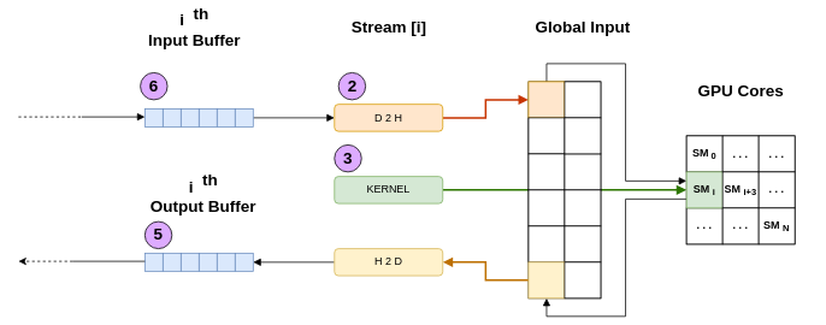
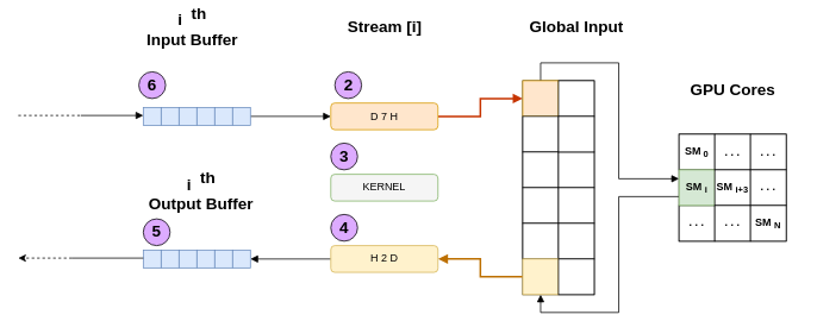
- <mxCell id="13" value="D 2 H" style="rounded=1;whiteSpace=wrap;html=1;fillColor=#ffe6cc;strokeColor=#d79b00;" vertex="1" parent="1"><mxGeometry x="370" y="115" width="120" height="30" as="geometry" /></mxCell>
+ <mxCell id="13" value="D 7 H" style="rounded=1;whiteSpace=wrap;html=1;fillColor=#ffe6cc;strokeColor=#d79b00;" vertex="1" parent="1"><mxGeometry x="370" y="115" width="120" height="30" as="geometry" /></mxCell>
- <mxCell id="29" value="KERNEL" style="rounded=1;whiteSpace=wrap;html=1;fillColor=#d5e8d4;strokeColor=#82b366;" vertex="1" parent="1"><mxGeometry x="370" y="195" width="120" height="30" as="geometry" /></mxCell>
+ <mxCell id="29" value="KERNEL" style="rounded=1;whiteSpace=wrap;html=1;fillColor=#f5f5f5;strokeColor=#82b366;" vertex="1" parent="1"><mxGeometry x="370" y="195" width="120" height="30" as="geometry" /></mxCell>
- <mxCell id="2" style="edgeStyle=orthogonalEdgeStyle;rounded=0;orthogonalLoop=1;jettySize=auto;html=1;exitX=1;exitY=0.5;exitDx=0;exitDy=0;entryX=0;entryY=0.5;entryDx=0;entryDy=0;endArrow=block;endFill=1;strokeWidth=2;fillColor=#60a917;strokeColor=#2D7600;" edge="1" parent="1" source="29" target="43"><mxGeometry relative="1" as="geometry" /></mxCell>
+ <mxCell id="58" value="&lt;b&gt;4&lt;/b&gt;" style="ellipse;whiteSpace=wrap;html=1;aspect=fixed;fontSize=18;fillColor=#DDABFF;" vertex="1" parent="1"><mxGeometry x="370" y="240" width="30" height="30" as="geometry" /></mxCell>
